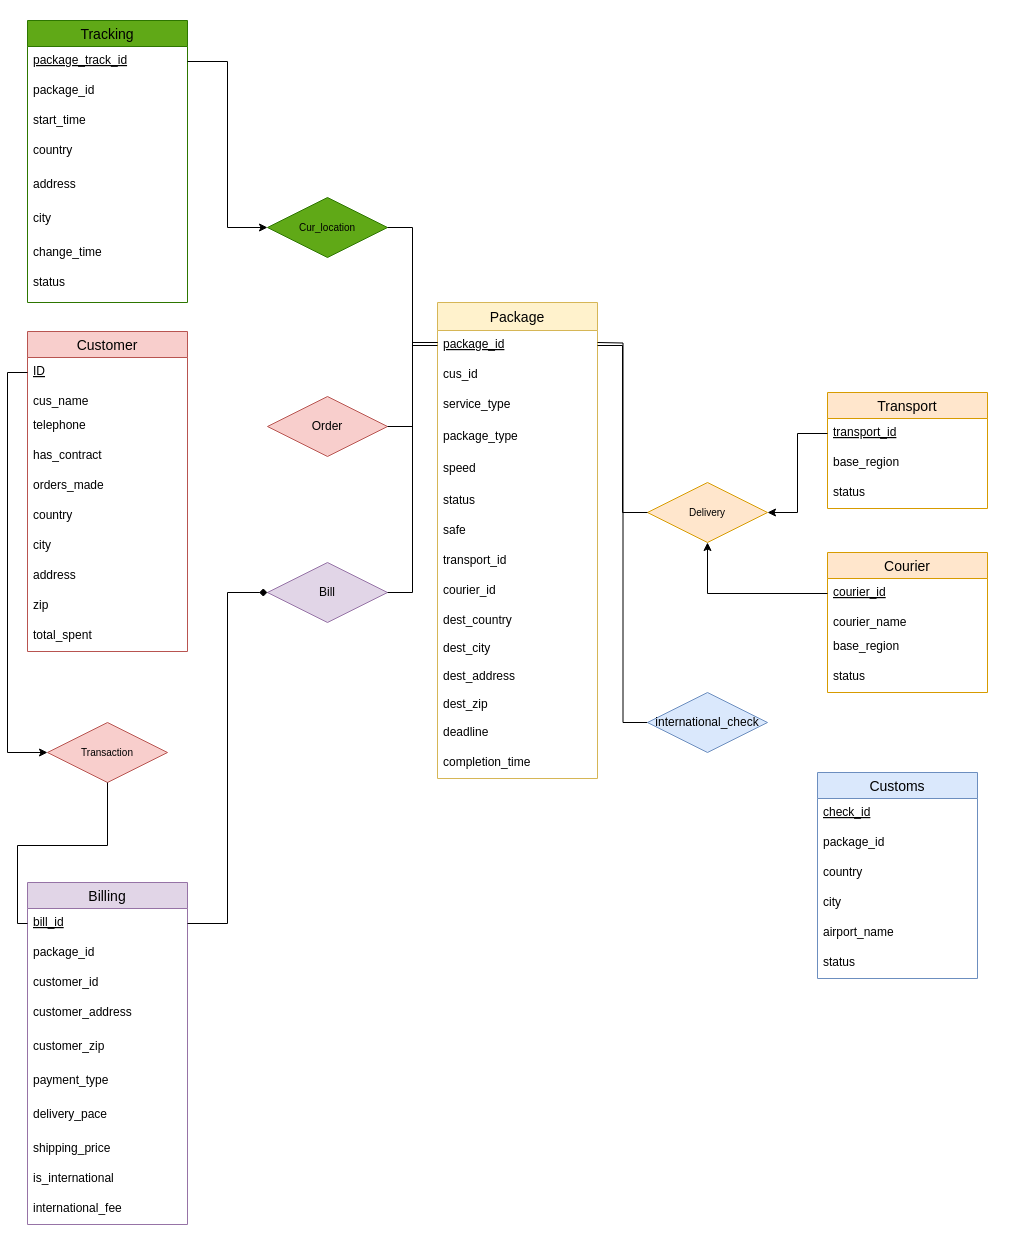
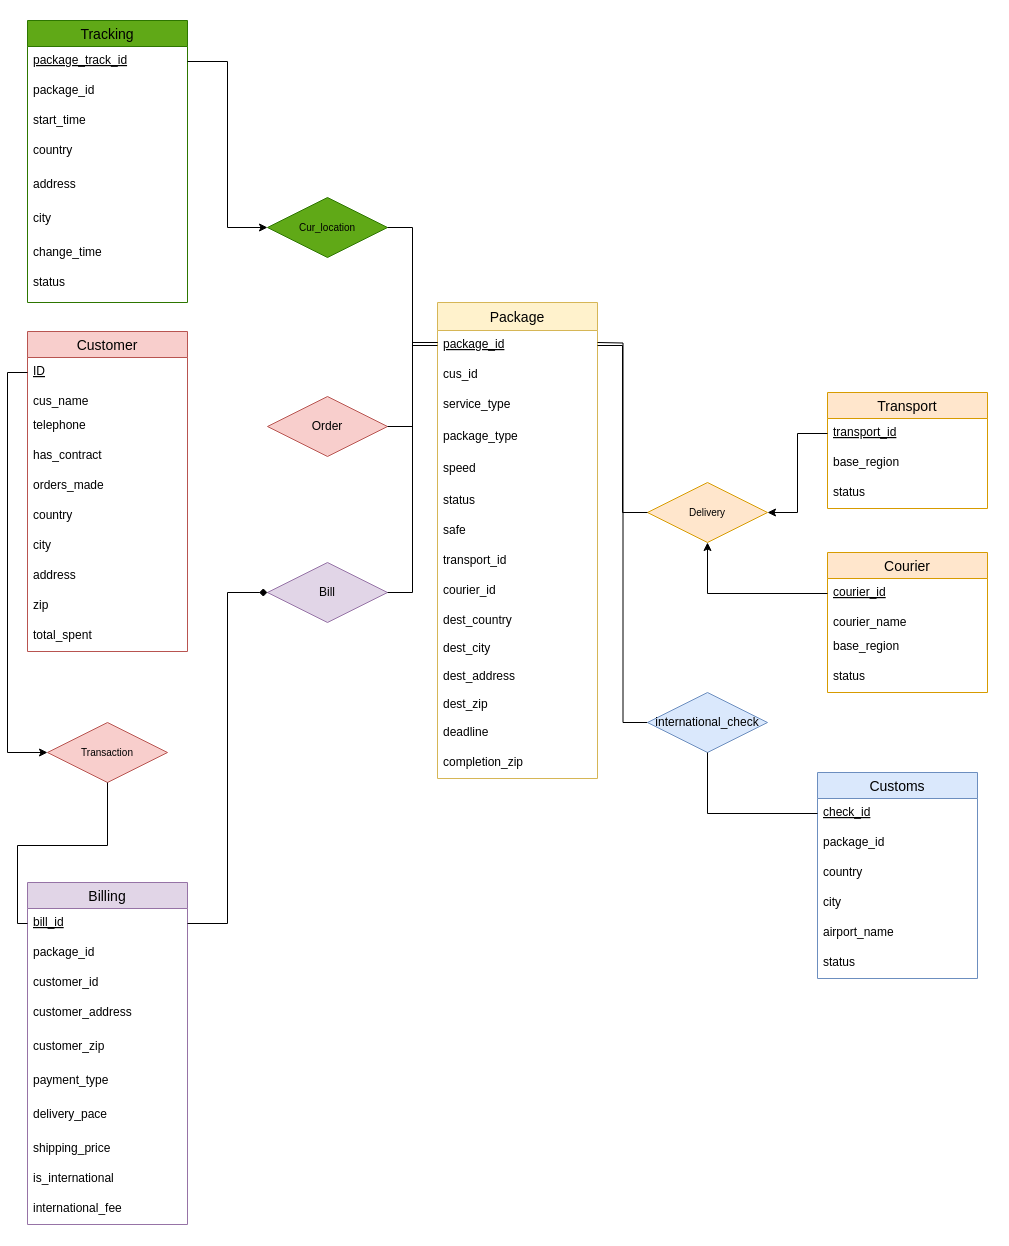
- <mxCell id="28" value="completion_time" style="text;strokeColor=none;fillColor=none;spacingLeft=4;spacingRight=4;overflow=hidden;rotatable=0;points=[[0,0.5],[1,0.5]];portConstraint=eastwest;fontSize=12;" parent="13" vertex="1"><mxGeometry y="446" width="160" height="30" as="geometry" /></mxCell>
+ <mxCell id="28" value="completion_zip" style="text;strokeColor=none;fillColor=none;spacingLeft=4;spacingRight=4;overflow=hidden;rotatable=0;points=[[0,0.5],[1,0.5]];portConstraint=eastwest;fontSize=12;" parent="13" vertex="1"><mxGeometry y="446" width="160" height="30" as="geometry" /></mxCell>
+ <mxCell id="66" value="" style="edgeStyle=orthogonalEdgeStyle;rounded=0;orthogonalLoop=1;jettySize=auto;html=1;exitX=0;exitY=0.5;exitDx=0;exitDy=0;fontSize=10;endArrow=none;" parent="1" source="59" target="65" edge="1"><mxGeometry relative="1" as="geometry"><mxPoint x="700" y="812" as="targetPoint" /><mxPoint x="820" y="1123" as="sourcePoint" /></mxGeometry></mxCell>
